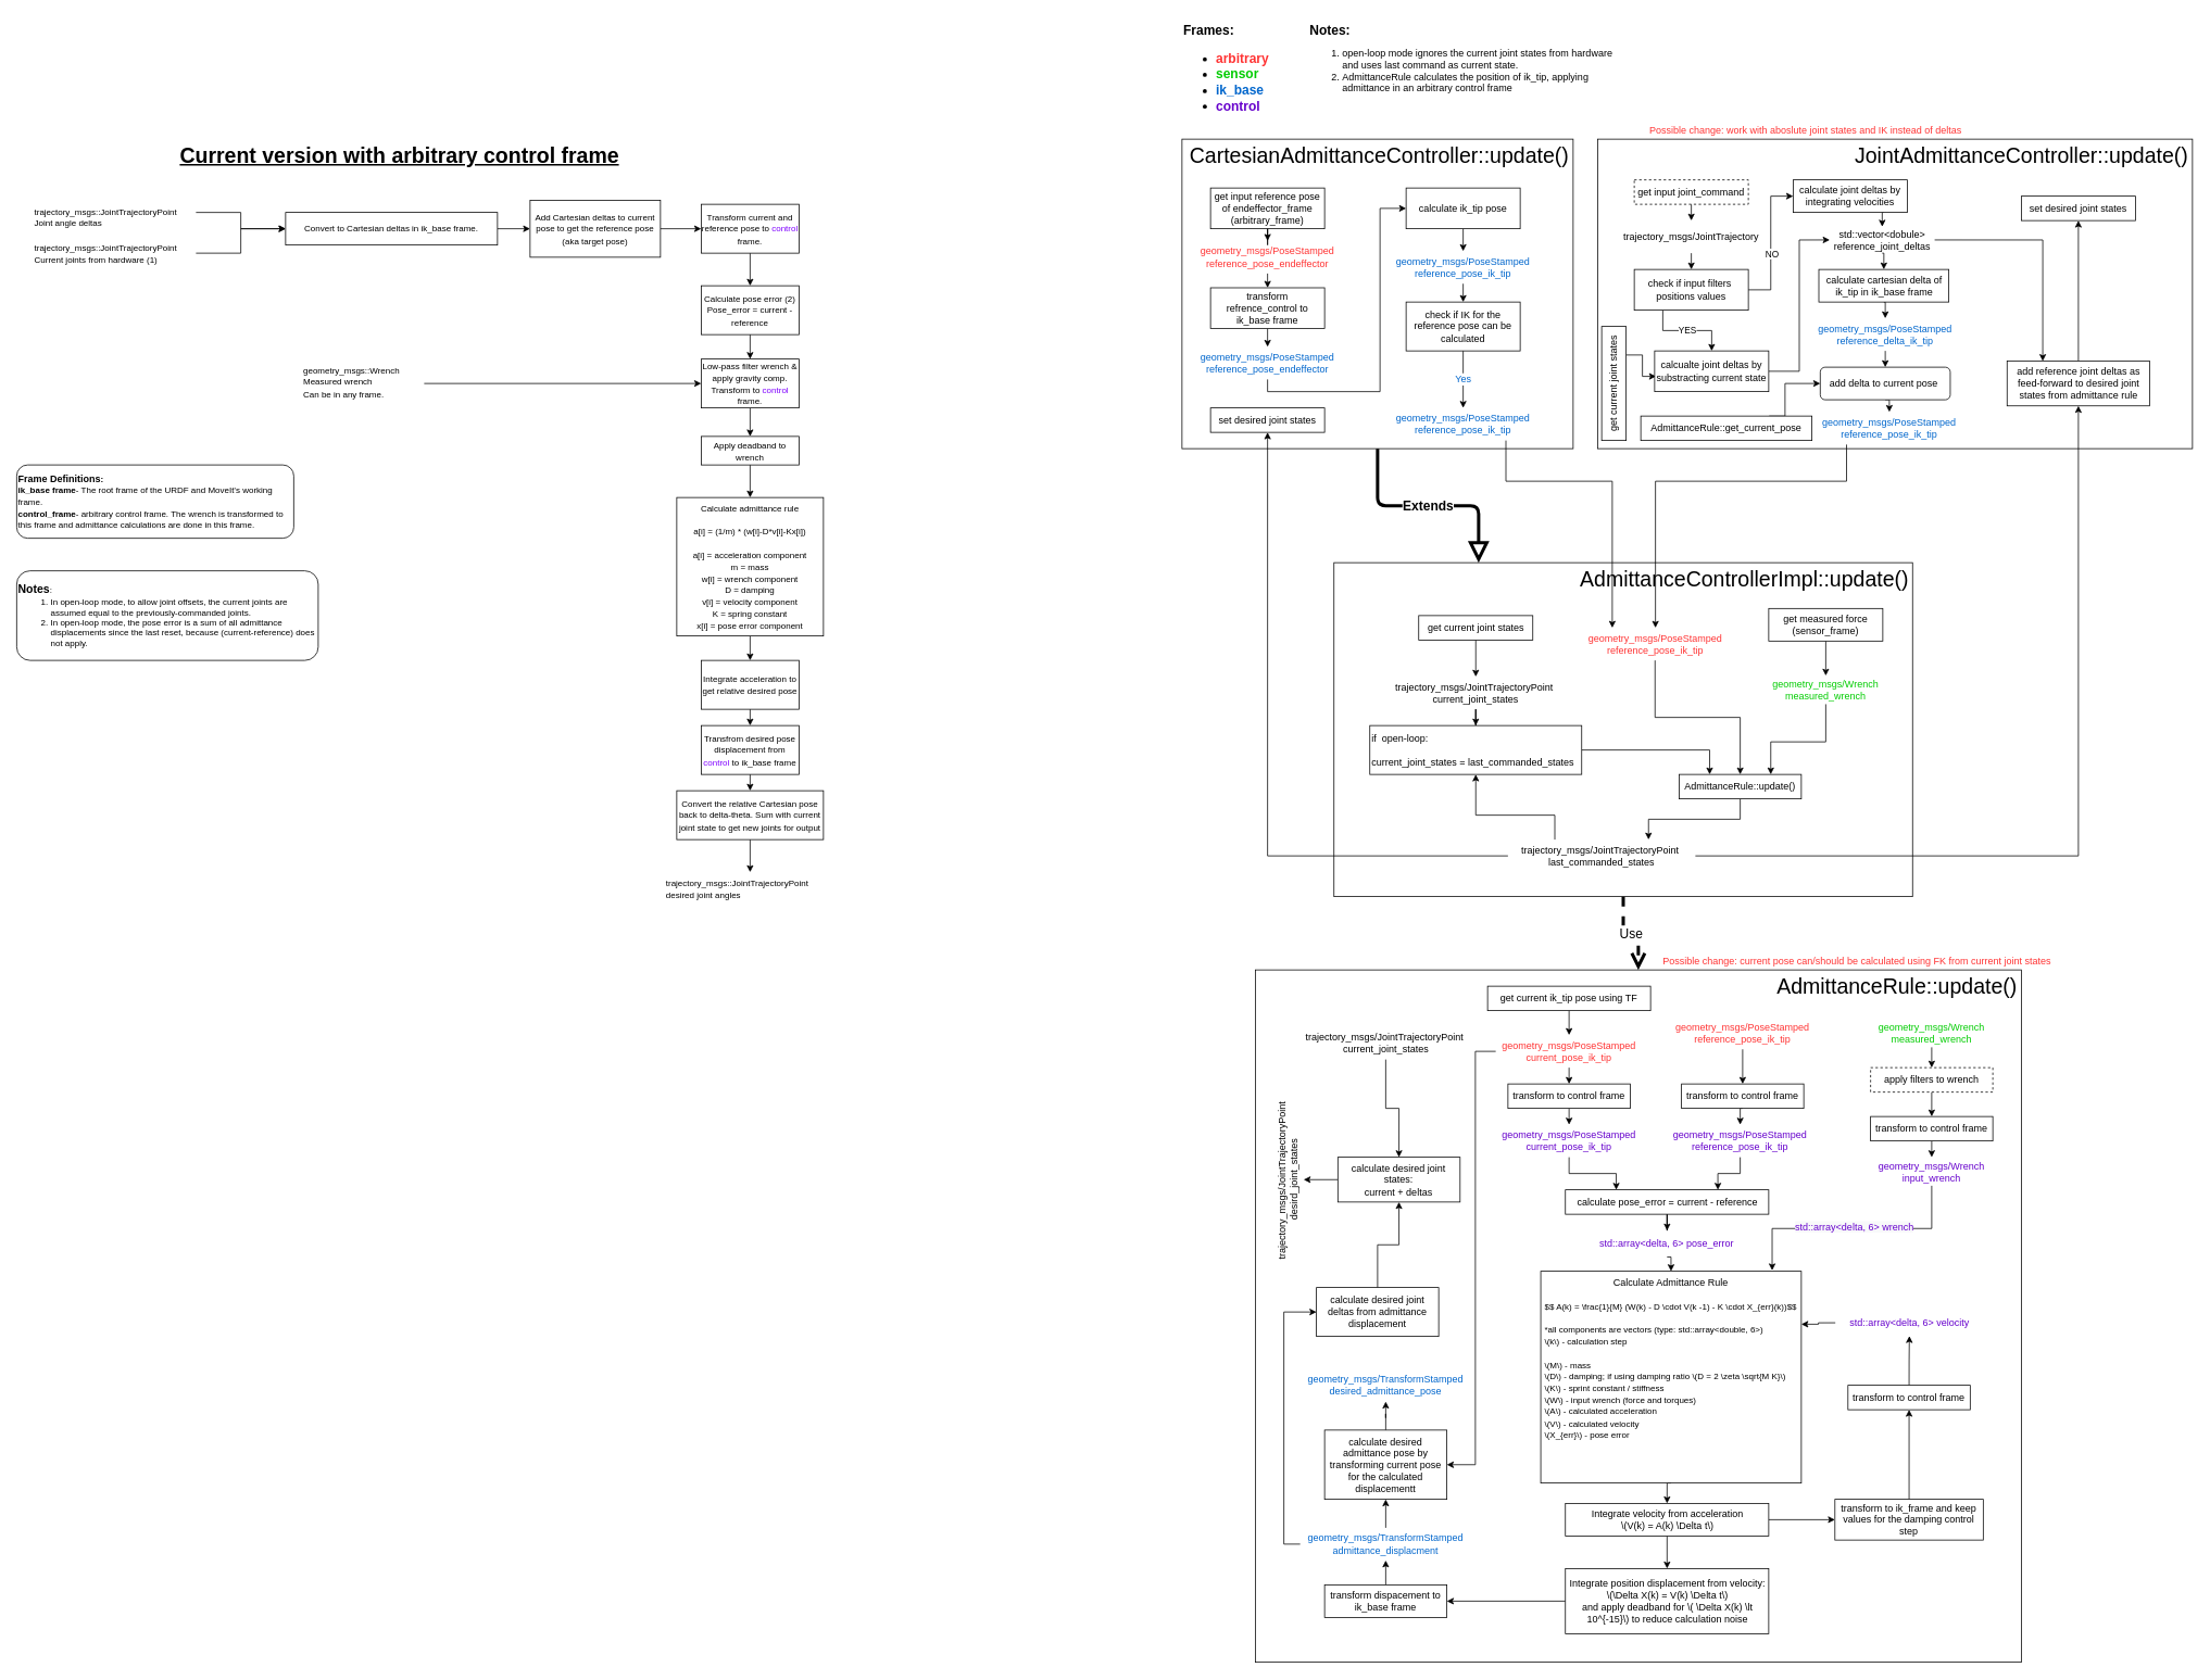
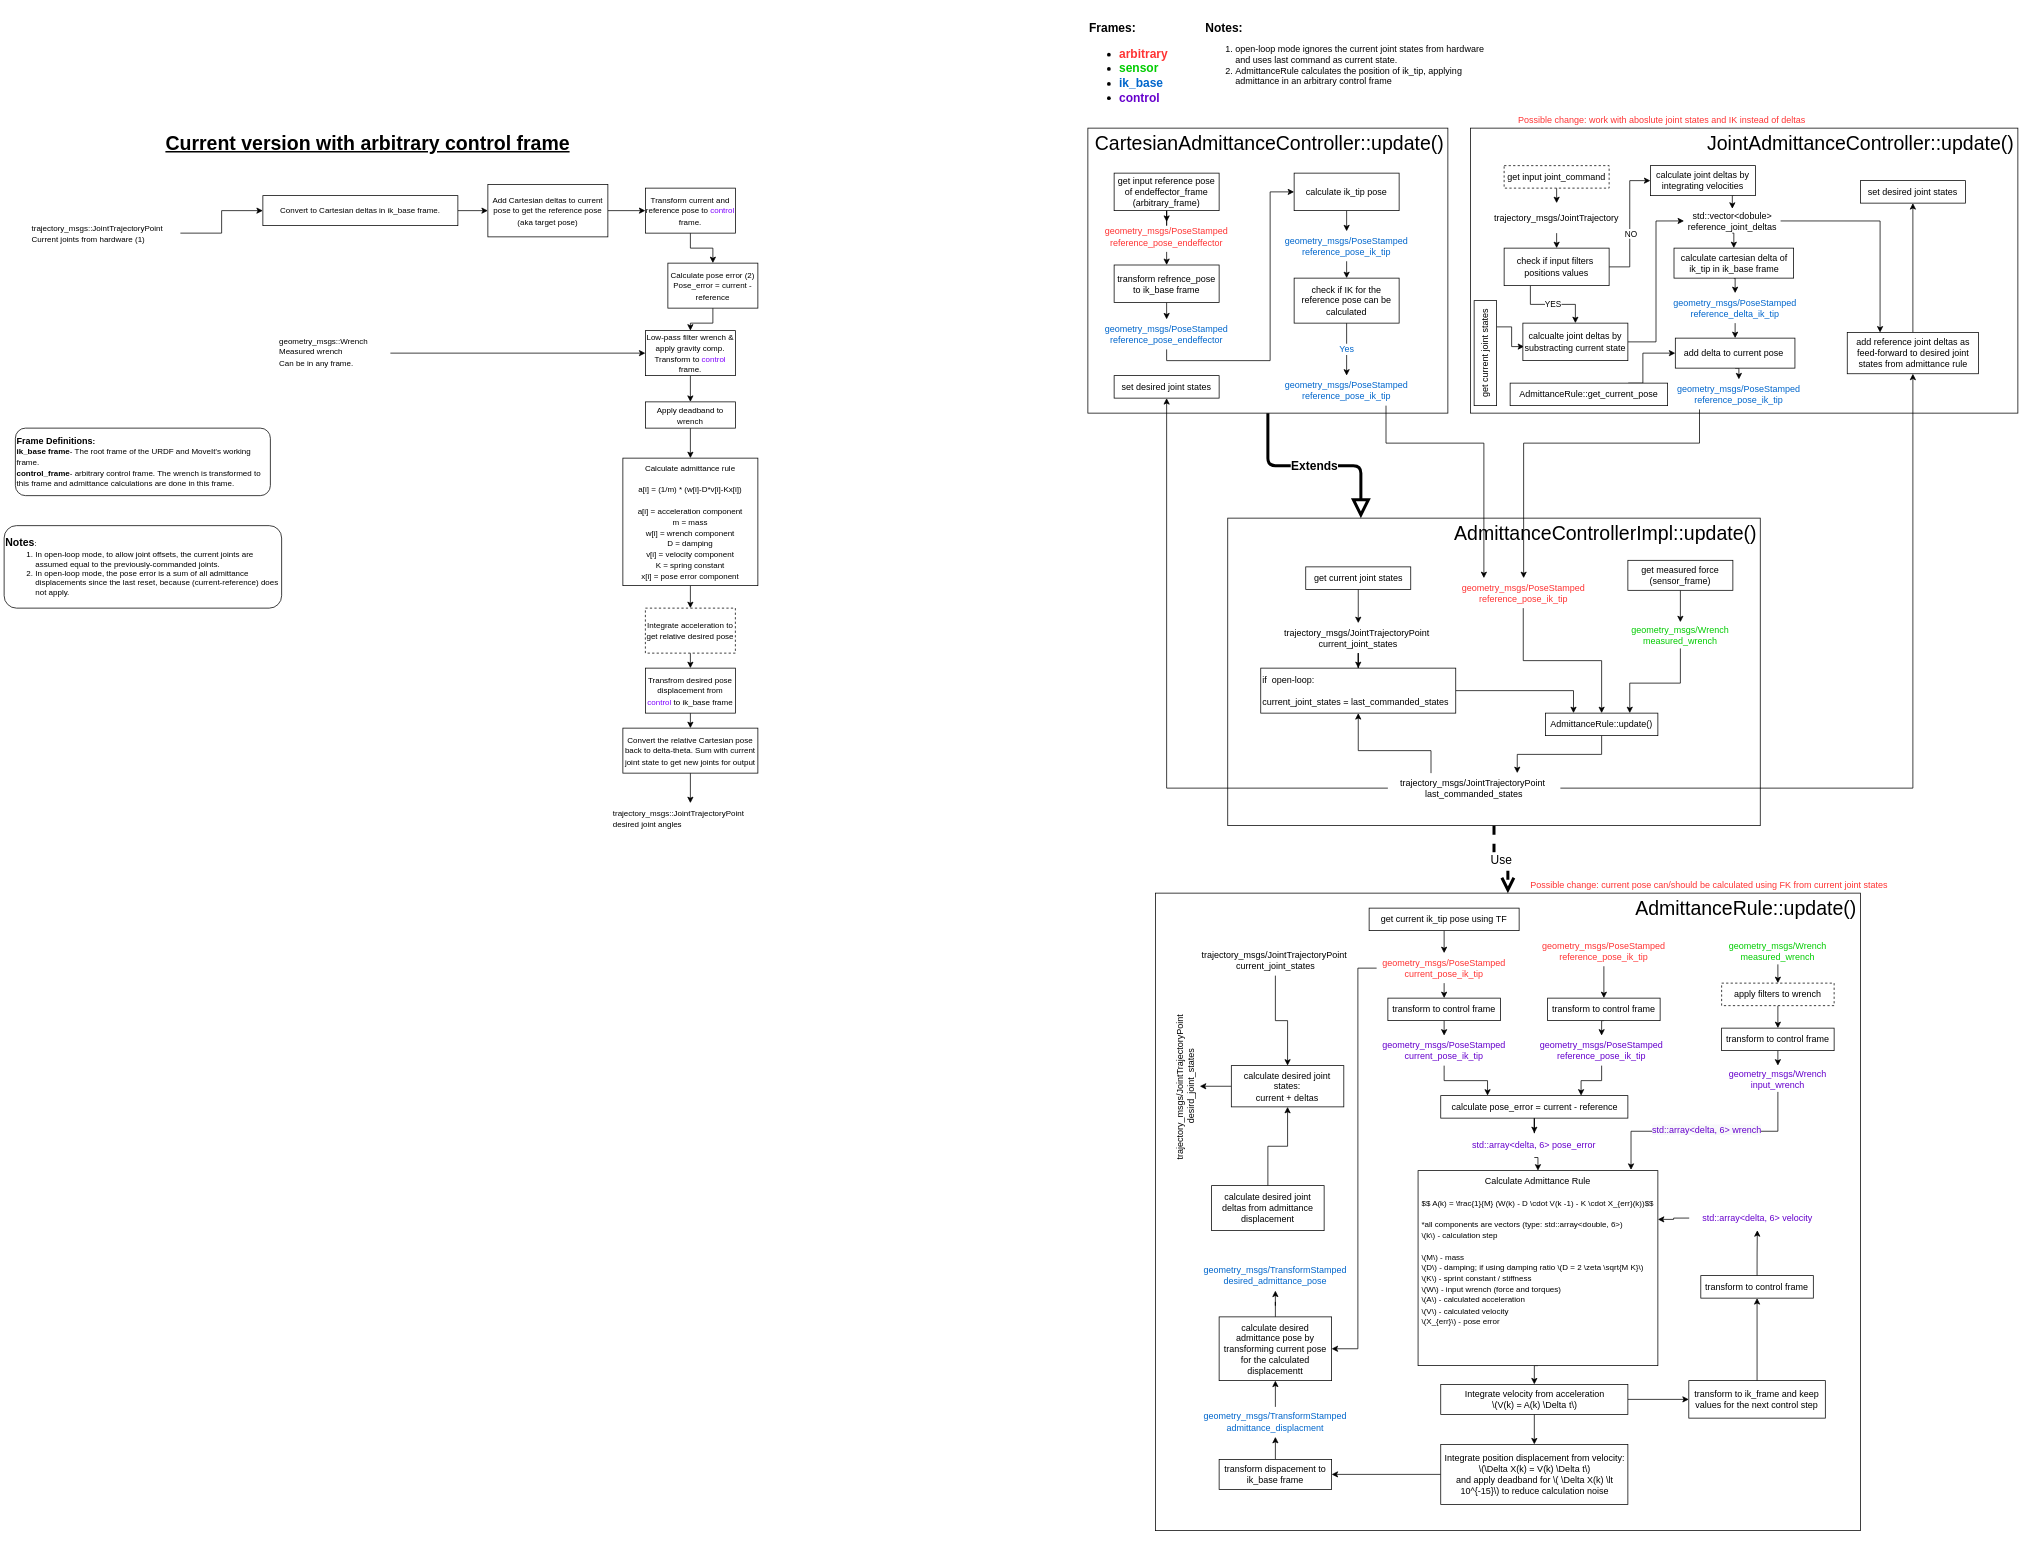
- <mxCell id="23" value="&lt;meta charset=&quot;utf-8&quot;&gt;&lt;p dir=&quot;ltr&quot; style=&quot;line-height: 1.2 ; margin-top: 0pt ; margin-bottom: 0pt&quot; id=&quot;docs-internal-guid-d6e12ffe-7fff-5d39-4ee9-7856d8893bf2&quot;&gt;&lt;span style=&quot;font-size: 8pt; font-family: arial; color: rgb(0, 0, 0); background-color: transparent; font-weight: 400; font-style: normal; font-variant: normal; text-decoration: none; vertical-align: baseline;&quot;&gt;trajectory_msgs::JointTrajectoryPoint &amp;nbsp; Joint angle deltas&lt;/span&gt;&lt;/p&gt;" style="text;whiteSpace=wrap;html=1;" parent="1" vertex="1"><mxGeometry x="40" y="245" width="200" height="30" as="geometry" /></mxCell>
- <mxCell id="22" style="edgeStyle=orthogonalEdgeStyle;rounded=0;orthogonalLoop=1;jettySize=auto;html=1;exitX=1;exitY=0.5;exitDx=0;exitDy=0;entryX=0;entryY=0.5;entryDx=0;entryDy=0;" parent="1" source="23" target="3" edge="1"><mxGeometry relative="1" as="geometry" /></mxCell>
- <mxCell id="65" value="transform refrence_control to ik_base frame" style="rounded=0;whiteSpace=wrap;html=1;fontSize=12;align=center;" parent="1" vertex="1"><mxGeometry x="1485" y="352.5" width="140" height="50" as="geometry" /></mxCell>
+ <mxCell id="65" value="transform refrence_pose to ik_base frame" style="rounded=0;whiteSpace=wrap;html=1;fontSize=12;align=center;" parent="1" vertex="1"><mxGeometry x="1485" y="352.5" width="140" height="50" as="geometry" /></mxCell>
- <mxCell id="9" value="&lt;p dir=&quot;ltr&quot; style=&quot;line-height: 1.2 ; margin-top: 0pt ; margin-bottom: 0pt&quot; id=&quot;docs-internal-guid-ff2ead50-7fff-fe26-3b7d-91c3e2dc380e&quot;&gt;&lt;span style=&quot;font-size: 8pt ; font-family: &amp;#34;arial&amp;#34; ; background-color: transparent ; vertical-align: baseline&quot;&gt;Calculate pose error (2)&lt;br&gt;&lt;/span&gt;&lt;/p&gt;&lt;p dir=&quot;ltr&quot; style=&quot;line-height: 1.2 ; margin-top: 0pt ; margin-bottom: 0pt&quot;&gt;&lt;span style=&quot;font-size: 8pt ; font-family: &amp;#34;arial&amp;#34; ; background-color: transparent ; vertical-align: baseline&quot;&gt;Pose_error = current - reference&lt;/span&gt;&lt;/p&gt;" style="rounded=0;whiteSpace=wrap;html=1;" parent="1" vertex="1"><mxGeometry x="860" y="350" width="120" height="60" as="geometry" /></mxCell>
+ <mxCell id="9" value="&lt;p dir=&quot;ltr&quot; style=&quot;line-height: 1.2 ; margin-top: 0pt ; margin-bottom: 0pt&quot; id=&quot;docs-internal-guid-ff2ead50-7fff-fe26-3b7d-91c3e2dc380e&quot;&gt;&lt;span style=&quot;font-size: 8pt ; font-family: &amp;#34;arial&amp;#34; ; background-color: transparent ; vertical-align: baseline&quot;&gt;Calculate pose error (2)&lt;br&gt;&lt;/span&gt;&lt;/p&gt;&lt;p dir=&quot;ltr&quot; style=&quot;line-height: 1.2 ; margin-top: 0pt ; margin-bottom: 0pt&quot;&gt;&lt;span style=&quot;font-size: 8pt ; font-family: &amp;#34;arial&amp;#34; ; background-color: transparent ; vertical-align: baseline&quot;&gt;Pose_error = current - reference&lt;/span&gt;&lt;/p&gt;" style="rounded=0;whiteSpace=wrap;html=1;" parent="1" vertex="1"><mxGeometry x="890" y="350" width="120" height="60" as="geometry" /></mxCell>
- <mxCell id="97" value="add delta to current pose&amp;nbsp;" style="whiteSpace=wrap;html=1;fontSize=12;align=center;rounded=1;" parent="1" vertex="1"><mxGeometry x="2233.25" y="450" width="159.5" height="40" as="geometry" /></mxCell>
+ <mxCell id="97" value="add delta to current pose&amp;nbsp;" style="rounded=0;whiteSpace=wrap;html=1;fontSize=12;align=center;" parent="1" vertex="1"><mxGeometry x="2233.25" y="450" width="159.5" height="40" as="geometry" /></mxCell>
- <mxCell id="29" value="&lt;p dir=&quot;ltr&quot; style=&quot;line-height: 1.2 ; margin-top: 0pt ; margin-bottom: 0pt&quot; id=&quot;docs-internal-guid-0e786bd2-7fff-7b82-ccb6-75a365e6d4da&quot;&gt;&lt;span style=&quot;font-family: &amp;#34;arial&amp;#34; ; color: rgb(0 , 0 , 0) ; background-color: transparent ; font-style: normal ; font-variant: normal ; text-decoration: none ; vertical-align: baseline&quot;&gt;&lt;b&gt;&lt;font style=&quot;font-size: 14px&quot;&gt;Notes&lt;/font&gt;&lt;/b&gt;&lt;/span&gt;&lt;span style=&quot;font-size: 8pt ; font-family: &amp;#34;arial&amp;#34; ; color: rgb(0 , 0 , 0) ; background-color: transparent ; font-weight: 400 ; font-style: normal ; font-variant: normal ; text-decoration: none ; vertical-align: baseline&quot;&gt;:&lt;/span&gt;&lt;/p&gt;&lt;ol style=&quot;margin-top: 0 ; margin-bottom: 0&quot;&gt;&lt;li dir=&quot;ltr&quot; style=&quot;list-style-type: decimal ; font-size: 8pt ; font-family: &amp;#34;arial&amp;#34; ; color: rgb(0 , 0 , 0) ; background-color: transparent ; font-weight: 400 ; font-style: normal ; font-variant: normal ; text-decoration: none ; vertical-align: baseline&quot;&gt;&lt;p dir=&quot;ltr&quot; style=&quot;line-height: 1.2 ; margin-top: 0pt ; margin-bottom: 0pt&quot;&gt;&lt;span style=&quot;font-size: 8pt ; font-family: &amp;#34;arial&amp;#34; ; color: rgb(0 , 0 , 0) ; background-color: transparent ; font-weight: 400 ; font-style: normal ; font-variant: normal ; text-decoration: none ; vertical-align: baseline&quot;&gt;In open-loop mode, to allow joint offsets, the current joints are assumed equal to the previously-commanded joints.&lt;/span&gt;&lt;/p&gt;&lt;/li&gt;&lt;li dir=&quot;ltr&quot; style=&quot;list-style-type: decimal ; font-size: 8pt ; font-family: &amp;#34;arial&amp;#34; ; color: rgb(0 , 0 , 0) ; background-color: transparent ; font-weight: 400 ; font-style: normal ; font-variant: normal ; text-decoration: none ; vertical-align: baseline&quot;&gt;&lt;p dir=&quot;ltr&quot; style=&quot;line-height: 1.2 ; margin-top: 0pt ; margin-bottom: 0pt&quot;&gt;&lt;span style=&quot;font-size: 8pt ; font-family: &amp;#34;arial&amp;#34; ; color: rgb(0 , 0 , 0) ; background-color: transparent ; font-weight: 400 ; font-style: normal ; font-variant: normal ; text-decoration: none ; vertical-align: baseline&quot;&gt;In open-loop mode, the pose error is a sum of all admittance displacements since the last reset, because (current-reference) does not apply.&lt;/span&gt;&lt;/p&gt;&lt;/li&gt;&lt;/ol&gt;" style="rounded=1;whiteSpace=wrap;html=1;align=left;" parent="1" vertex="1"><mxGeometry x="20" y="700" width="370" height="110" as="geometry" /></mxCell>
+ <mxCell id="29" value="&lt;p dir=&quot;ltr&quot; style=&quot;line-height: 1.2 ; margin-top: 0pt ; margin-bottom: 0pt&quot; id=&quot;docs-internal-guid-0e786bd2-7fff-7b82-ccb6-75a365e6d4da&quot;&gt;&lt;span style=&quot;font-family: &amp;#34;arial&amp;#34; ; color: rgb(0 , 0 , 0) ; background-color: transparent ; font-style: normal ; font-variant: normal ; text-decoration: none ; vertical-align: baseline&quot;&gt;&lt;b&gt;&lt;font style=&quot;font-size: 14px&quot;&gt;Notes&lt;/font&gt;&lt;/b&gt;&lt;/span&gt;&lt;span style=&quot;font-size: 8pt ; font-family: &amp;#34;arial&amp;#34; ; color: rgb(0 , 0 , 0) ; background-color: transparent ; font-weight: 400 ; font-style: normal ; font-variant: normal ; text-decoration: none ; vertical-align: baseline&quot;&gt;:&lt;/span&gt;&lt;/p&gt;&lt;ol style=&quot;margin-top: 0 ; margin-bottom: 0&quot;&gt;&lt;li dir=&quot;ltr&quot; style=&quot;list-style-type: decimal ; font-size: 8pt ; font-family: &amp;#34;arial&amp;#34; ; color: rgb(0 , 0 , 0) ; background-color: transparent ; font-weight: 400 ; font-style: normal ; font-variant: normal ; text-decoration: none ; vertical-align: baseline&quot;&gt;&lt;p dir=&quot;ltr&quot; style=&quot;line-height: 1.2 ; margin-top: 0pt ; margin-bottom: 0pt&quot;&gt;&lt;span style=&quot;font-size: 8pt ; font-family: &amp;#34;arial&amp;#34; ; color: rgb(0 , 0 , 0) ; background-color: transparent ; font-weight: 400 ; font-style: normal ; font-variant: normal ; text-decoration: none ; vertical-align: baseline&quot;&gt;In open-loop mode, to allow joint offsets, the current joints are assumed equal to the previously-commanded joints.&lt;/span&gt;&lt;/p&gt;&lt;/li&gt;&lt;li dir=&quot;ltr&quot; style=&quot;list-style-type: decimal ; font-size: 8pt ; font-family: &amp;#34;arial&amp;#34; ; color: rgb(0 , 0 , 0) ; background-color: transparent ; font-weight: 400 ; font-style: normal ; font-variant: normal ; text-decoration: none ; vertical-align: baseline&quot;&gt;&lt;p dir=&quot;ltr&quot; style=&quot;line-height: 1.2 ; margin-top: 0pt ; margin-bottom: 0pt&quot;&gt;&lt;span style=&quot;font-size: 8pt ; font-family: &amp;#34;arial&amp;#34; ; color: rgb(0 , 0 , 0) ; background-color: transparent ; font-weight: 400 ; font-style: normal ; font-variant: normal ; text-decoration: none ; vertical-align: baseline&quot;&gt;In open-loop mode, the pose error is a sum of all admittance displacements since the last reset, because (current-reference) does not apply.&lt;/span&gt;&lt;/p&gt;&lt;/li&gt;&lt;/ol&gt;" style="rounded=1;whiteSpace=wrap;html=1;align=left;" parent="1" vertex="1"><mxGeometry x="5" y="700" width="370" height="110" as="geometry" /></mxCell>
- <mxCell id="17" value="&lt;meta charset=&quot;utf-8&quot;&gt;&lt;p dir=&quot;ltr&quot; style=&quot;line-height: 1.2 ; margin-top: 0pt ; margin-bottom: 0pt&quot; id=&quot;docs-internal-guid-303c7d51-7fff-2cfe-cabe-8249205eafbf&quot;&gt;&lt;span style=&quot;font-size: 8pt; font-family: arial; color: rgb(0, 0, 0); background-color: transparent; font-weight: 400; font-style: normal; font-variant: normal; text-decoration: none; vertical-align: baseline;&quot;&gt;Integrate acceleration to get relative desired pose&lt;/span&gt;&lt;/p&gt;" style="rounded=0;whiteSpace=wrap;html=1;" parent="1" vertex="1"><mxGeometry x="860" y="810" width="120" height="60" as="geometry" /></mxCell>
+ <mxCell id="17" value="&lt;meta charset=&quot;utf-8&quot;&gt;&lt;p dir=&quot;ltr&quot; style=&quot;line-height: 1.2 ; margin-top: 0pt ; margin-bottom: 0pt&quot; id=&quot;docs-internal-guid-303c7d51-7fff-2cfe-cabe-8249205eafbf&quot;&gt;&lt;span style=&quot;font-size: 8pt; font-family: arial; color: rgb(0, 0, 0); background-color: transparent; font-weight: 400; font-style: normal; font-variant: normal; text-decoration: none; vertical-align: baseline;&quot;&gt;Integrate acceleration to get relative desired pose&lt;/span&gt;&lt;/p&gt;" style="rounded=0;whiteSpace=wrap;html=1;dashed=1;" parent="1" vertex="1"><mxGeometry x="860" y="810" width="120" height="60" as="geometry" /></mxCell>
- <mxCell id="151" style="edgeStyle=orthogonalEdgeStyle;rounded=0;orthogonalLoop=1;jettySize=auto;html=1;exitX=0;exitY=0.5;exitDx=0;exitDy=0;entryX=0;entryY=0.5;entryDx=0;entryDy=0;fontColor=#0066CC;" parent="1" source="152" target="155" edge="1"><mxGeometry relative="1" as="geometry" /></mxCell>
- <mxCell id="141" value="transform to ik_frame and keep values for the damping control step" style="rounded=0;whiteSpace=wrap;html=1;fontSize=12;fontColor=#000000;align=center;" parent="1" vertex="1"><mxGeometry x="2251.25" y="1840" width="182" height="50" as="geometry" /></mxCell>
+ <mxCell id="141" value="transform to ik_frame and keep values for the next control step" style="rounded=0;whiteSpace=wrap;html=1;fontSize=12;fontColor=#000000;align=center;" parent="1" vertex="1"><mxGeometry x="2251.25" y="1840" width="182" height="50" as="geometry" /></mxCell>
